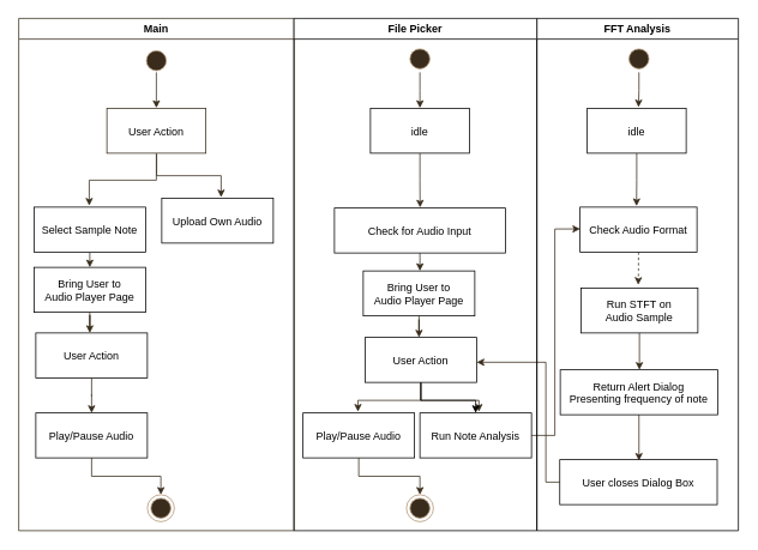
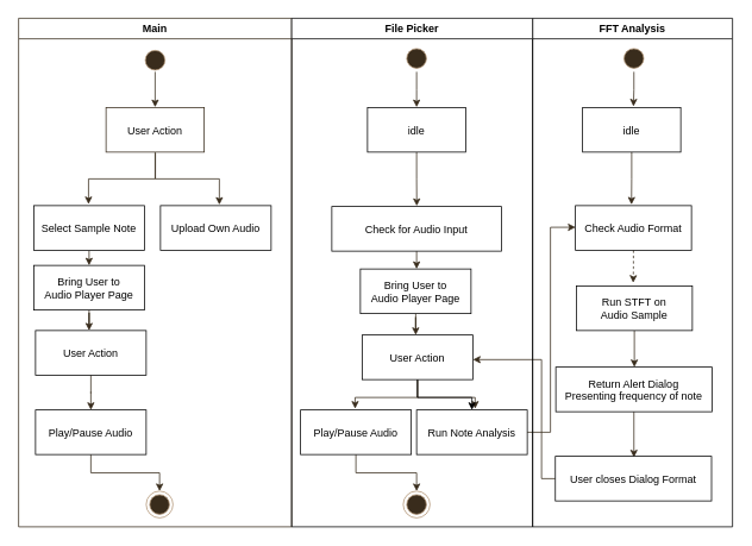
- <mxCell id="13" value="Upload Own Audio" style="" parent="5" vertex="1"><mxGeometry x="159" y="200" width="124" height="50" as="geometry" /></mxCell>
+ <mxCell id="13" value="Upload Own Audio" style="" parent="5" vertex="1"><mxGeometry x="159" y="210" width="124" height="50" as="geometry" /></mxCell>
- <mxCell id="32" value="User closes Dialog Box" style="" parent="21" vertex="1"><mxGeometry x="25.5" y="491" width="175" height="50" as="geometry" /></mxCell>
+ <mxCell id="32" value="User closes Dialog Format" style="" parent="21" vertex="1"><mxGeometry x="25.5" y="491" width="175" height="50" as="geometry" /></mxCell>
